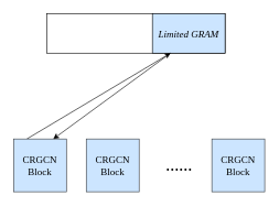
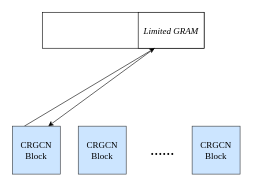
- <mxCell id="4" value="&lt;font style=&quot;font-size: 15px;&quot; face=&quot;Times New Roman&quot;&gt;Limited GRAM&lt;/font&gt;" style="rounded=0;whiteSpace=wrap;html=1;strokeColor=#000000;fontStyle=2;fillColor=#cce5ff;" vertex="1" parent="2"><mxGeometry x="160" width="110" height="60" as="geometry" /></mxCell>
+ <mxCell id="4" value="&lt;font style=&quot;font-size: 15px;&quot; face=&quot;Times New Roman&quot;&gt;Limited GRAM&lt;/font&gt;" style="rounded=0;whiteSpace=wrap;html=1;strokeColor=#000000;fontStyle=2" vertex="1" parent="2"><mxGeometry x="160" width="110" height="60" as="geometry" /></mxCell>
